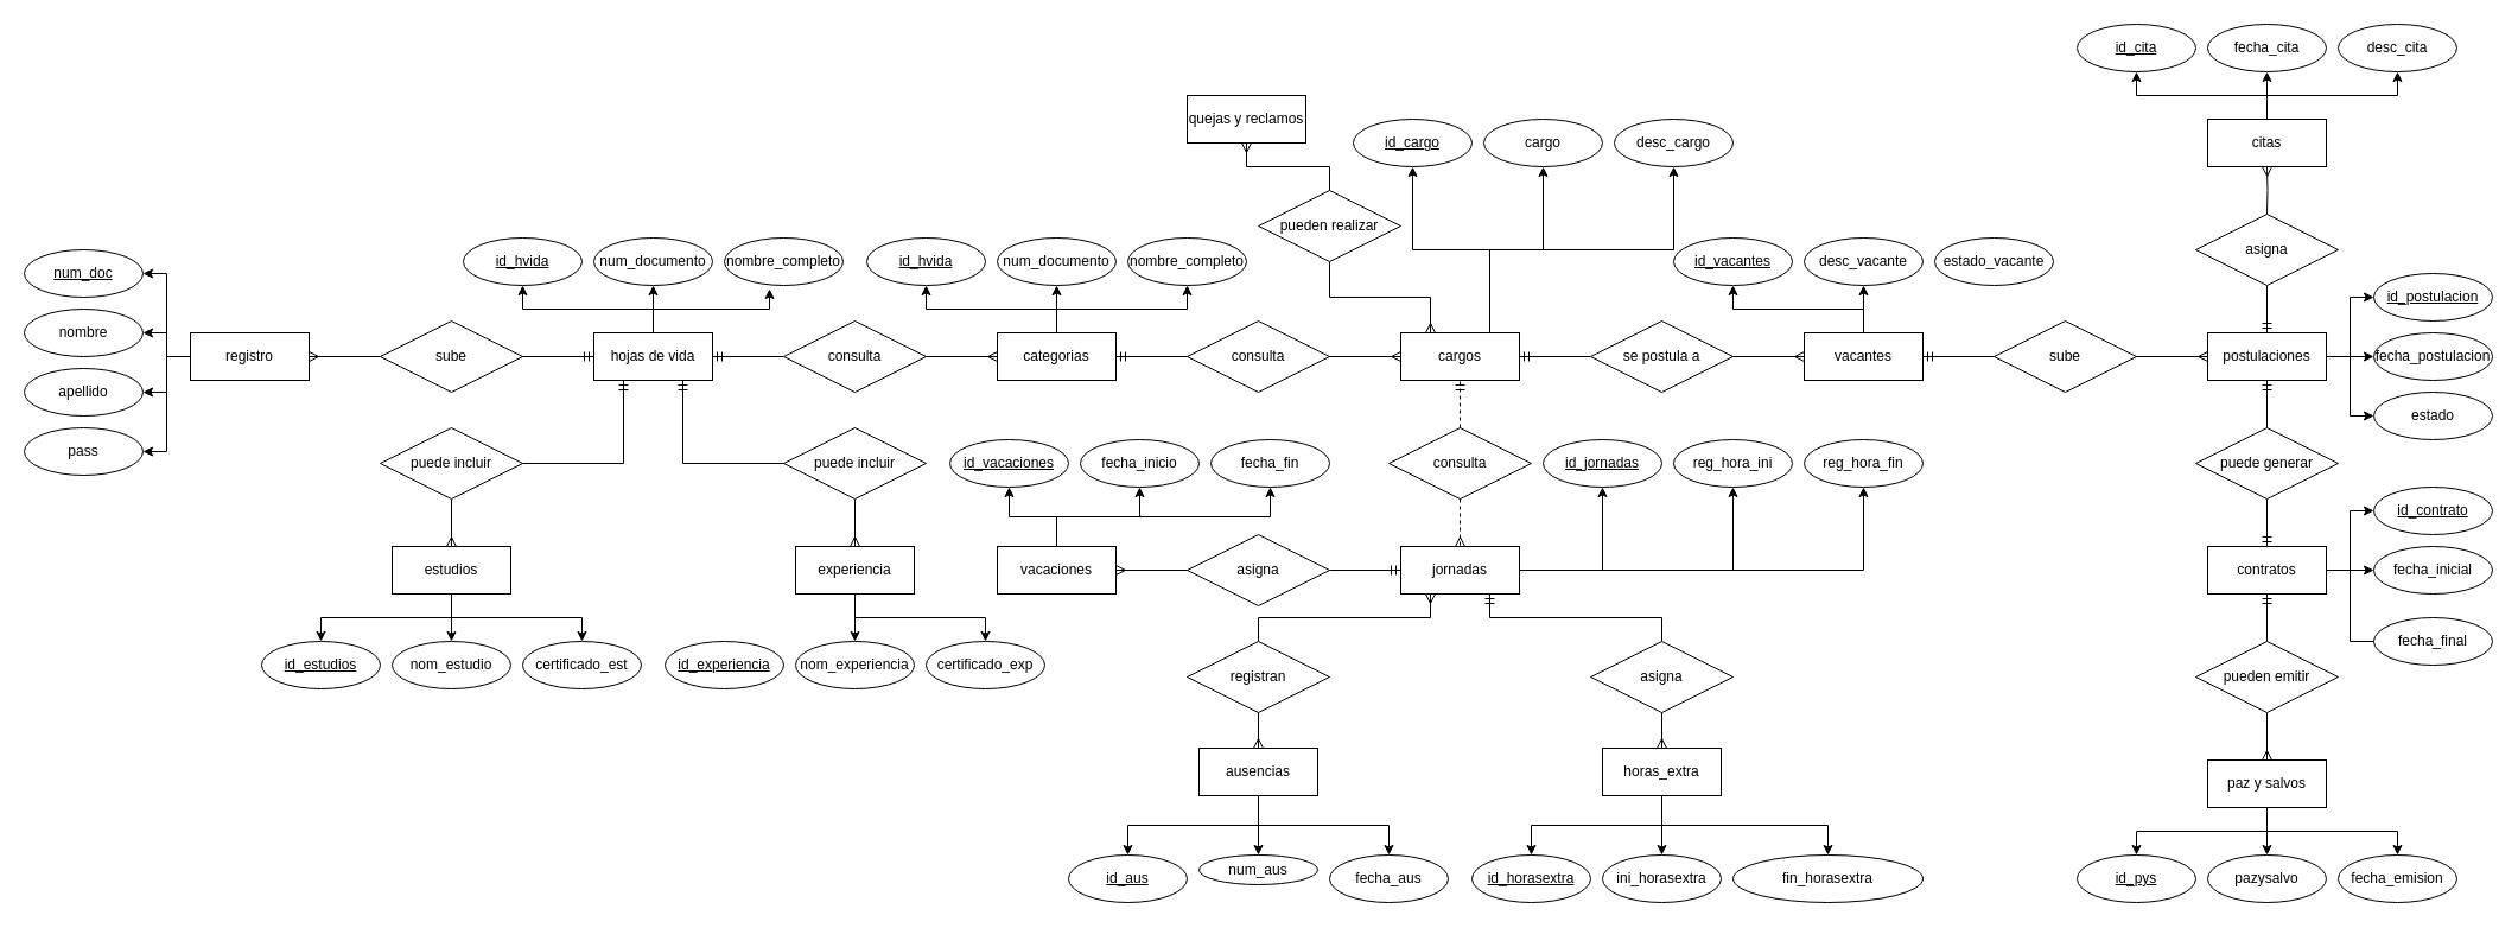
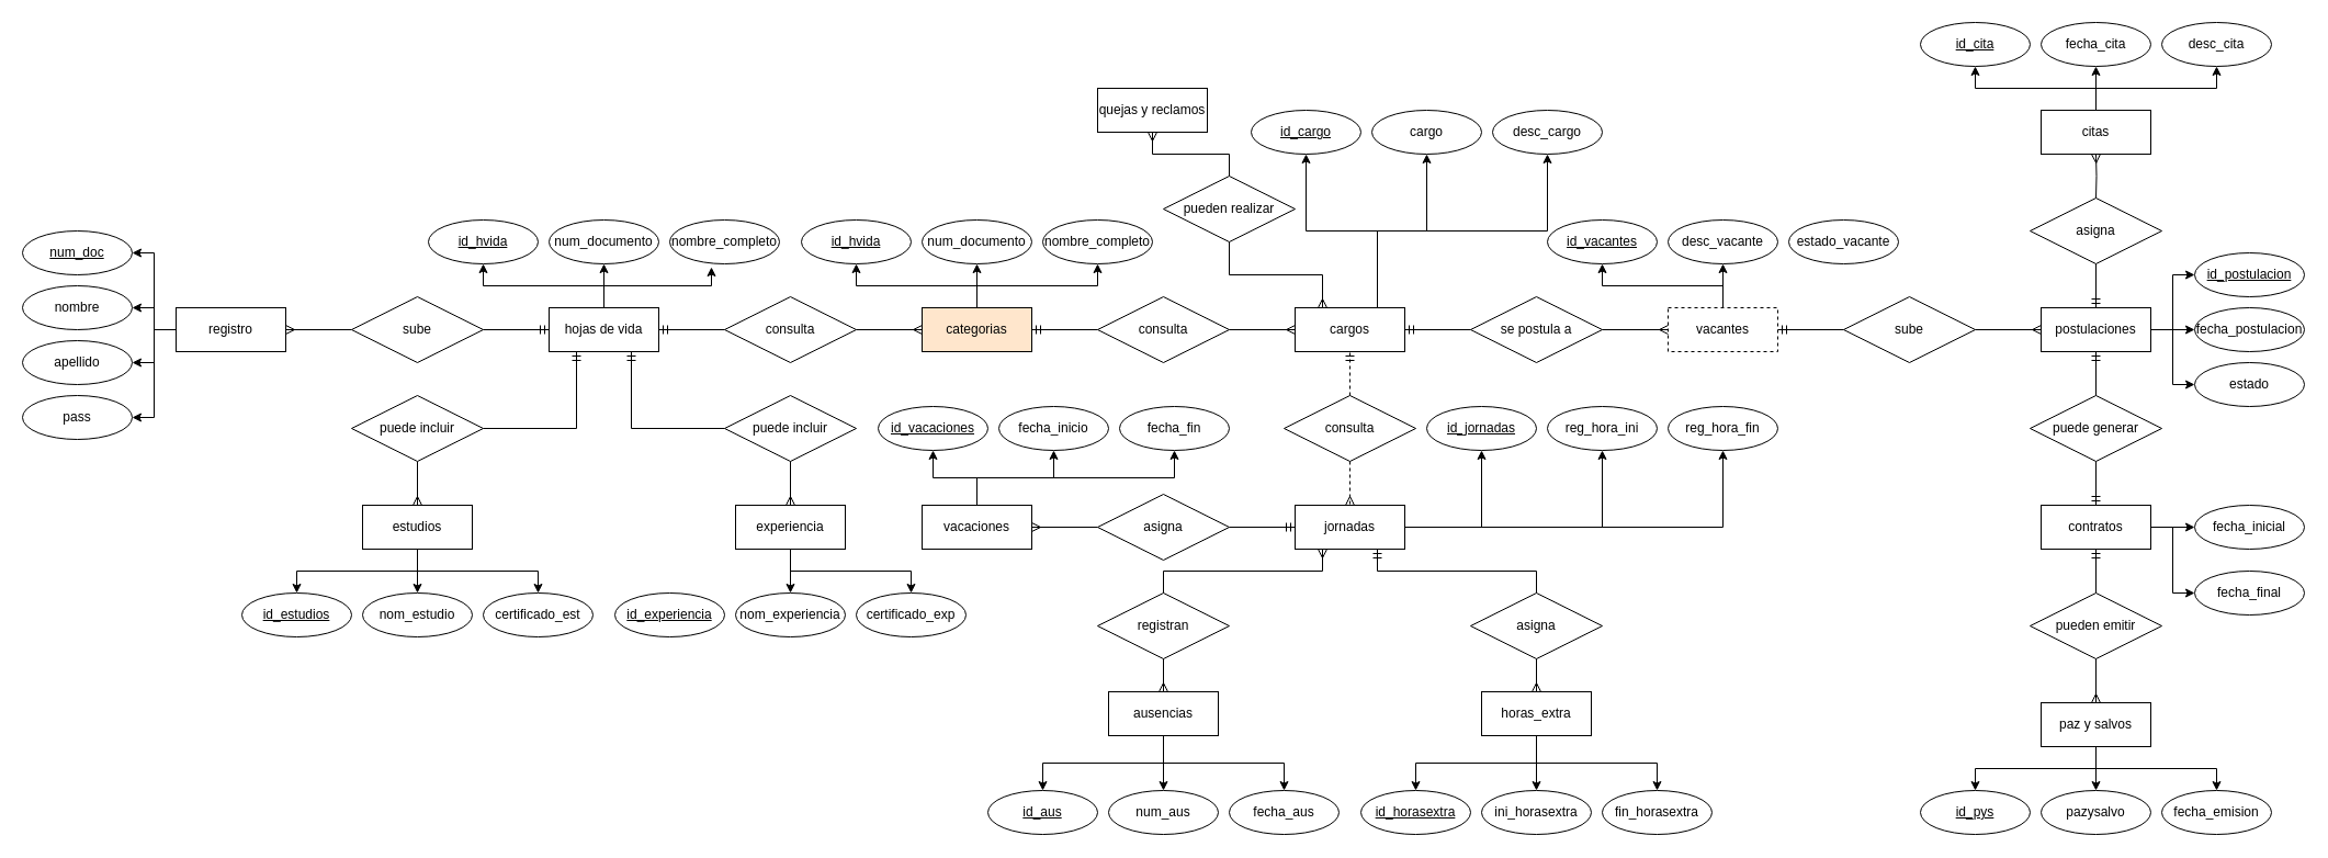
- <mxCell id="13" value="categorias" style="whiteSpace=wrap;html=1;align=center;" vertex="1" parent="1"><mxGeometry x="840" y="280" width="100" height="40" as="geometry" /></mxCell>
+ <mxCell id="13" value="categorias" style="whiteSpace=wrap;html=1;align=center;fillColor=#ffe6cc;" vertex="1" parent="1"><mxGeometry x="840" y="280" width="100" height="40" as="geometry" /></mxCell>
- <mxCell id="20" value="vacantes" style="whiteSpace=wrap;html=1;align=center;" vertex="1" parent="1"><mxGeometry x="1520" y="280" width="100" height="40" as="geometry" /></mxCell>
+ <mxCell id="20" value="vacantes" style="whiteSpace=wrap;html=1;align=center;dashed=1;" vertex="1" parent="1"><mxGeometry x="1520" y="280" width="100" height="40" as="geometry" /></mxCell>
- <mxCell id="147" value="id_contrato" style="ellipse;whiteSpace=wrap;html=1;align=center;fontStyle=4;" vertex="1" parent="1"><mxGeometry x="2000" y="410" width="100" height="40" as="geometry" /></mxCell>
- <mxCell id="47" style="edgeStyle=orthogonalEdgeStyle;rounded=0;orthogonalLoop=1;jettySize=auto;html=1;exitX=1;exitY=0.5;exitDx=0;exitDy=0;entryX=0;entryY=0.5;entryDx=0;entryDy=0;" edge="1" parent="1" source="50" target="147"><mxGeometry relative="1" as="geometry" /></mxCell>
- <mxCell id="49" style="edgeStyle=orthogonalEdgeStyle;rounded=0;orthogonalLoop=1;jettySize=auto;html=1;exitX=1;exitY=0.5;exitDx=0;exitDy=0;entryX=0;entryY=0.5;entryDx=0;entryDy=0;endArrow=none;" edge="1" parent="1" source="50" target="149"><mxGeometry relative="1" as="geometry" /></mxCell>
+ <mxCell id="49" style="edgeStyle=orthogonalEdgeStyle;rounded=0;orthogonalLoop=1;jettySize=auto;html=1;exitX=1;exitY=0.5;exitDx=0;exitDy=0;entryX=0;entryY=0.5;entryDx=0;entryDy=0;" edge="1" parent="1" source="50" target="149"><mxGeometry relative="1" as="geometry" /></mxCell>
- <mxCell id="134" value="num_aus" style="ellipse;whiteSpace=wrap;html=1;align=center;" vertex="1" parent="1"><mxGeometry x="1010" y="720" width="100" height="25" as="geometry" /></mxCell>
+ <mxCell id="134" value="num_aus" style="ellipse;whiteSpace=wrap;html=1;align=center;" vertex="1" parent="1"><mxGeometry x="1010" y="720" width="100" height="40" as="geometry" /></mxCell>
- <mxCell id="138" value="fin_horasextra" style="ellipse;whiteSpace=wrap;html=1;align=center;" vertex="1" parent="1"><mxGeometry x="1460" y="720" width="160" height="40" as="geometry" /></mxCell>
+ <mxCell id="138" value="fin_horasextra" style="ellipse;whiteSpace=wrap;html=1;align=center;" vertex="1" parent="1"><mxGeometry x="1460" y="720" width="100" height="40" as="geometry" /></mxCell>
